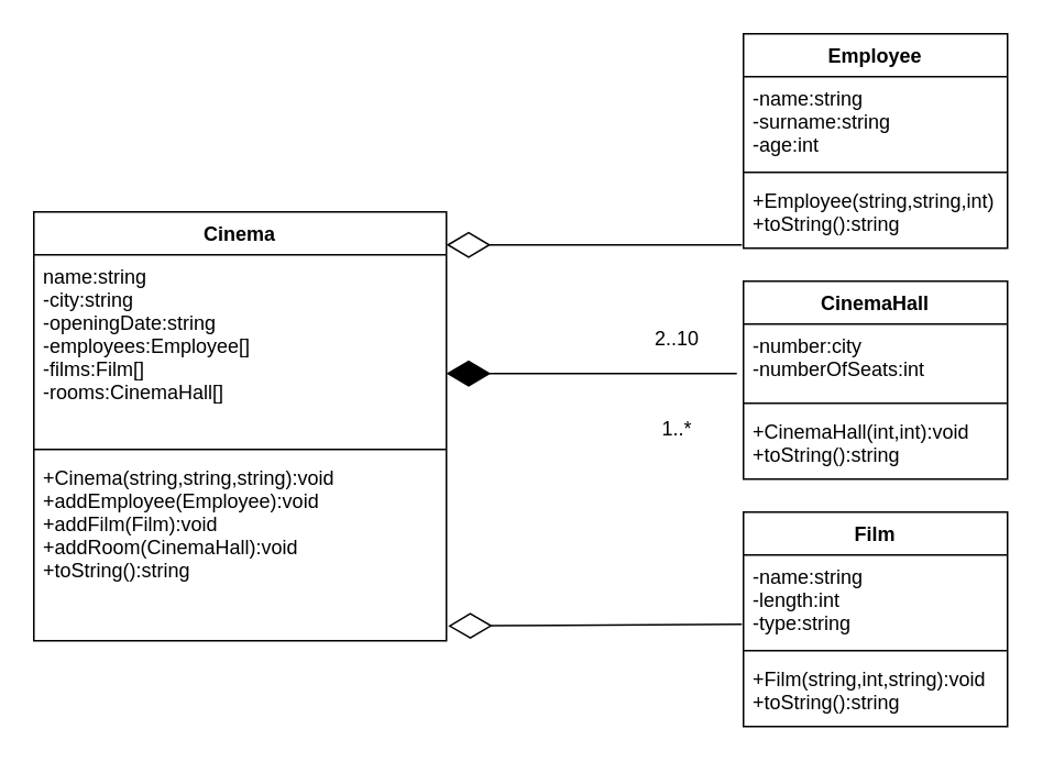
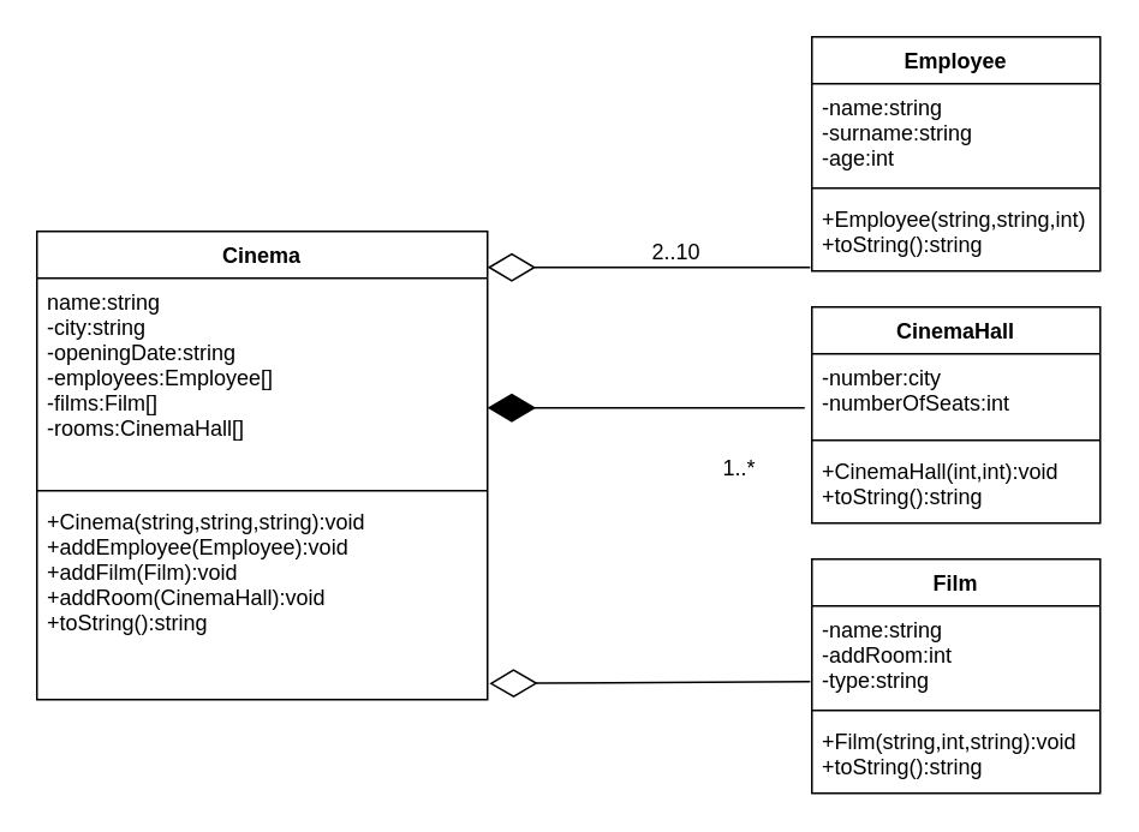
- <mxCell id="21" value="2..10" style="text;html=1;strokeColor=none;fillColor=none;align=center;verticalAlign=middle;whiteSpace=wrap;rounded=0;" vertex="1" parent="1"><mxGeometry x="380" y="190" width="60" height="30" as="geometry" /></mxCell>
+ <mxCell id="21" value="2..10" style="text;html=1;strokeColor=none;fillColor=none;align=center;verticalAlign=middle;whiteSpace=wrap;rounded=0;" vertex="1" parent="1"><mxGeometry x="345" y="125" width="60" height="30" as="geometry" /></mxCell>
- <mxCell id="11" value="-name:string&#10;-length:int&#10;-type:string" style="text;strokeColor=none;fillColor=none;align=left;verticalAlign=top;spacingLeft=4;spacingRight=4;overflow=hidden;rotatable=0;points=[[0,0.5],[1,0.5]];portConstraint=eastwest;" vertex="1" parent="10"><mxGeometry y="26" width="160" height="54" as="geometry" /></mxCell>
+ <mxCell id="11" value="-name:string&#10;-addRoom:int&#10;-type:string" style="text;strokeColor=none;fillColor=none;align=left;verticalAlign=top;spacingLeft=4;spacingRight=4;overflow=hidden;rotatable=0;points=[[0,0.5],[1,0.5]];portConstraint=eastwest;" vertex="1" parent="10"><mxGeometry y="26" width="160" height="54" as="geometry" /></mxCell>
